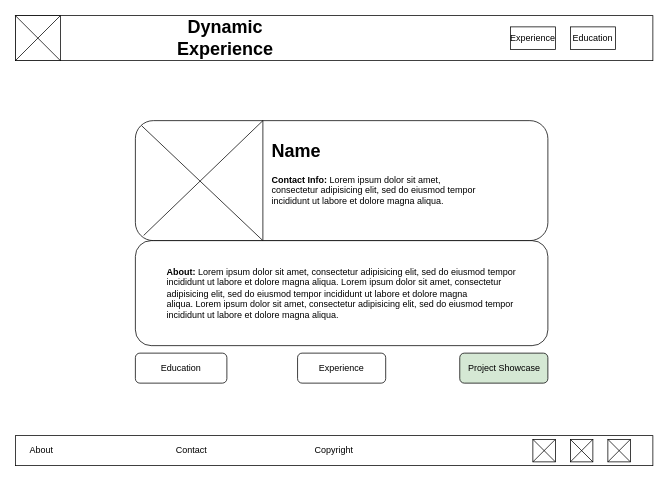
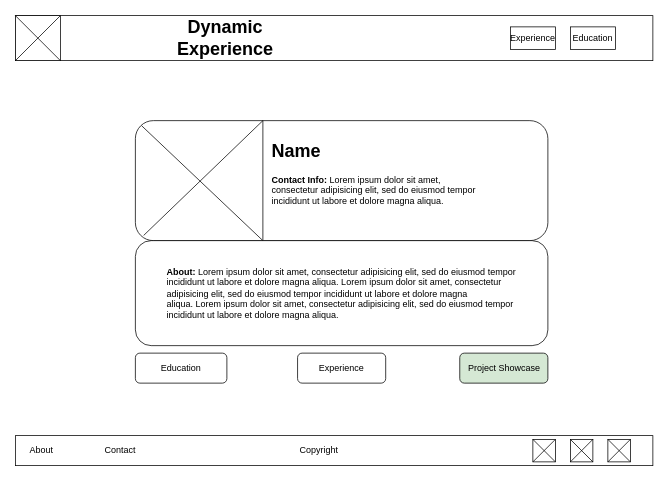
- <mxCell id="24" value="Contact" style="text;html=1;align=center;verticalAlign=middle;whiteSpace=wrap;rounded=0;" vertex="1" parent="1"><mxGeometry x="225" y="585" width="60" height="30" as="geometry" /></mxCell>
+ <mxCell id="24" value="Contact" style="text;html=1;align=center;verticalAlign=middle;whiteSpace=wrap;rounded=0;" vertex="1" parent="1"><mxGeometry x="130" y="585" width="60" height="30" as="geometry" /></mxCell>
- <mxCell id="26" value="Copyright" style="text;html=1;align=center;verticalAlign=middle;whiteSpace=wrap;rounded=0;" vertex="1" parent="1"><mxGeometry x="415" y="585" width="60" height="30" as="geometry" /></mxCell>
+ <mxCell id="26" value="Copyright" style="text;html=1;align=center;verticalAlign=middle;whiteSpace=wrap;rounded=0;" vertex="1" parent="1"><mxGeometry x="395" y="585" width="60" height="30" as="geometry" /></mxCell>
